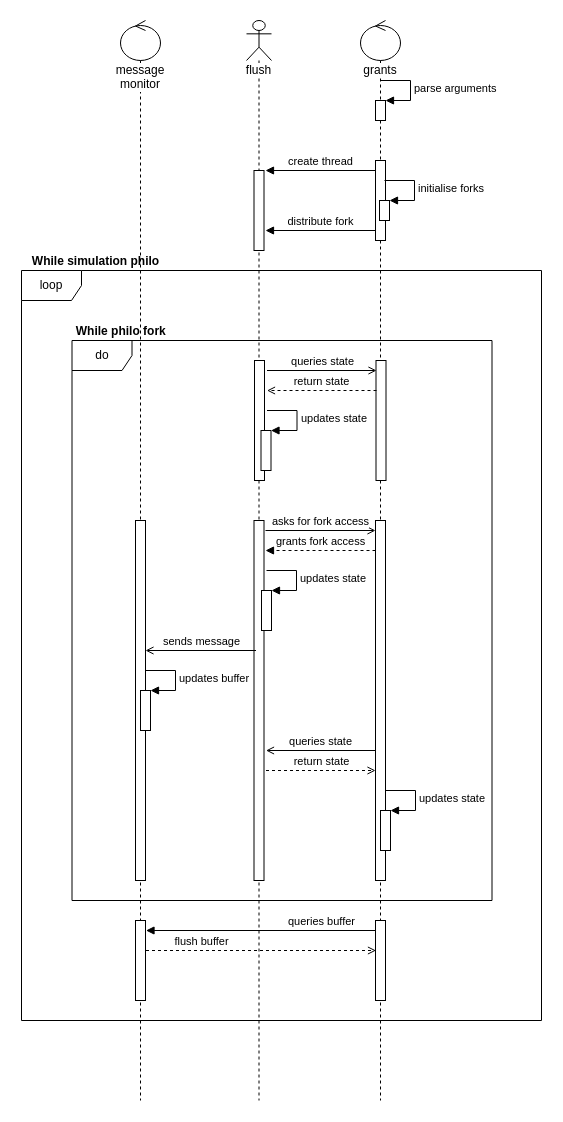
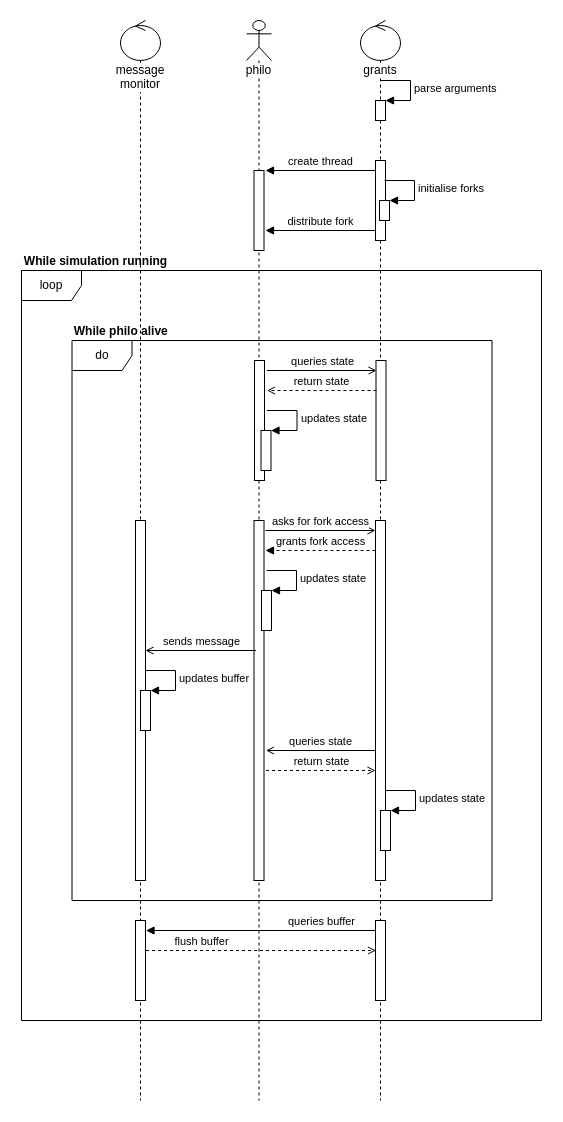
- <mxCell id="20" value="flush" style="shape=umlLifeline;participant=umlActor;perimeter=lifelinePerimeter;whiteSpace=wrap;html=1;container=1;collapsible=0;recursiveResize=0;verticalAlign=top;spacingTop=36;outlineConnect=0;labelBackgroundColor=default;" parent="1" vertex="1"><mxGeometry x="246" y="20" width="25" height="1080" as="geometry" /></mxCell>
+ <mxCell id="20" value="philo" style="shape=umlLifeline;participant=umlActor;perimeter=lifelinePerimeter;whiteSpace=wrap;html=1;container=1;collapsible=0;recursiveResize=0;verticalAlign=top;spacingTop=36;outlineConnect=0;labelBackgroundColor=default;" parent="1" vertex="1"><mxGeometry x="246" y="20" width="25" height="1080" as="geometry" /></mxCell>
- <mxCell id="40" value="While simulation philo" style="text;align=center;fontStyle=1;verticalAlign=middle;spacingLeft=3;spacingRight=3;strokeColor=none;rotatable=0;points=[[0,0.5],[1,0.5]];portConstraint=eastwest;" vertex="1" parent="1"><mxGeometry x="20" y="250" width="151" height="20" as="geometry" /></mxCell>
+ <mxCell id="40" value="While simulation running" style="text;align=center;fontStyle=1;verticalAlign=middle;spacingLeft=3;spacingRight=3;strokeColor=none;rotatable=0;points=[[0,0.5],[1,0.5]];portConstraint=eastwest;" vertex="1" parent="1"><mxGeometry x="20" y="250" width="151" height="20" as="geometry" /></mxCell>
- <mxCell id="39" value="While philo fork" style="text;align=center;fontStyle=1;verticalAlign=middle;spacingLeft=3;spacingRight=3;strokeColor=none;rotatable=0;points=[[0,0.5],[1,0.5]];portConstraint=eastwest;" vertex="1" parent="1"><mxGeometry x="70.5" y="320" width="100.5" height="20" as="geometry" /></mxCell>
+ <mxCell id="39" value="While philo alive" style="text;align=center;fontStyle=1;verticalAlign=middle;spacingLeft=3;spacingRight=3;strokeColor=none;rotatable=0;points=[[0,0.5],[1,0.5]];portConstraint=eastwest;" vertex="1" parent="1"><mxGeometry x="70.5" y="320" width="100.5" height="20" as="geometry" /></mxCell>
